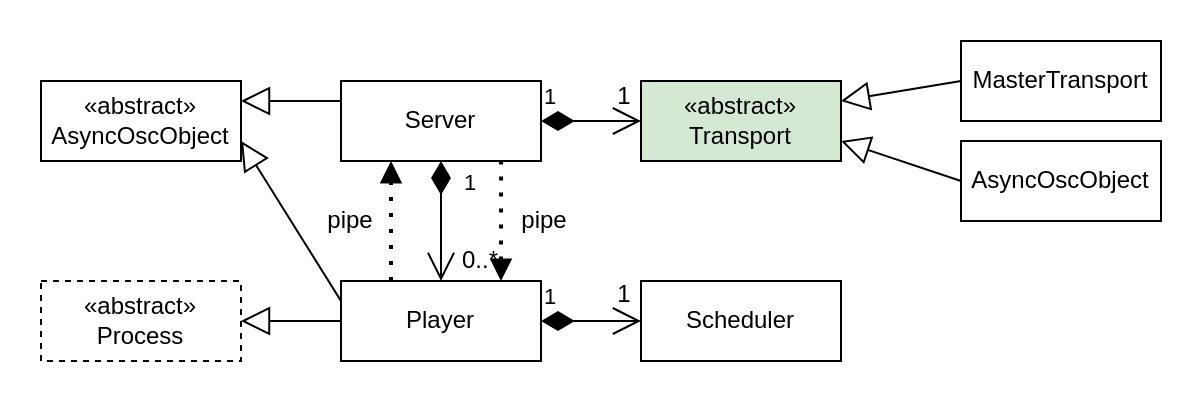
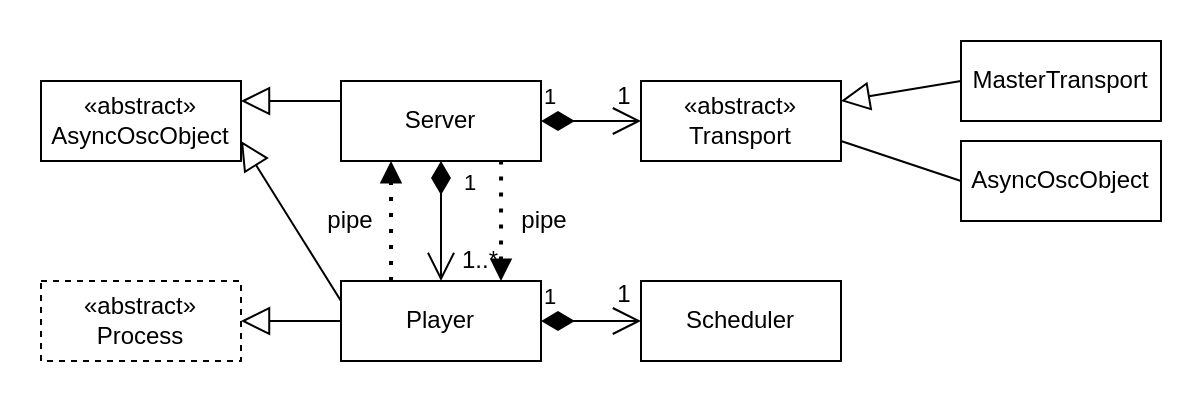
- <mxCell id="4" value="«abstract»&lt;br&gt;Transport" style="rounded=0;whiteSpace=wrap;html=1;fillColor=#d5e8d4;" parent="1" vertex="1"><mxGeometry x="320" y="40" width="100" height="40" as="geometry" /></mxCell>
+ <mxCell id="4" value="«abstract»&lt;br&gt;Transport" style="rounded=0;whiteSpace=wrap;html=1;" parent="1" vertex="1"><mxGeometry x="320" y="40" width="100" height="40" as="geometry" /></mxCell>
- <mxCell id="11" value="" style="endArrow=block;endFill=0;endSize=12;html=1;entryX=1;entryY=0.75;entryDx=0;entryDy=0;exitX=0;exitY=0.5;exitDx=0;exitDy=0;" parent="1" source="6" target="4" edge="1"><mxGeometry width="160" relative="1" as="geometry"><mxPoint x="490" y="40" as="sourcePoint" /><mxPoint x="430" y="70" as="targetPoint" /></mxGeometry></mxCell>
+ <mxCell id="11" value="" style="endArrow=none;endFill=0;endSize=12;html=1;entryX=1;entryY=0.75;entryDx=0;entryDy=0;exitX=0;exitY=0.5;exitDx=0;exitDy=0;" parent="1" source="6" target="4" edge="1"><mxGeometry width="160" relative="1" as="geometry"><mxPoint x="490" y="40" as="sourcePoint" /><mxPoint x="430" y="70" as="targetPoint" /></mxGeometry></mxCell>
- <mxCell id="13" value="0..*" style="text;html=1;strokeColor=none;fillColor=none;align=center;verticalAlign=middle;whiteSpace=wrap;rounded=0;" parent="1" vertex="1"><mxGeometry x="220" y="120" width="40" height="20" as="geometry" /></mxCell>
+ <mxCell id="13" value="1..*" style="text;html=1;strokeColor=none;fillColor=none;align=center;verticalAlign=middle;whiteSpace=wrap;rounded=0;" parent="1" vertex="1"><mxGeometry x="220" y="120" width="40" height="20" as="geometry" /></mxCell>
